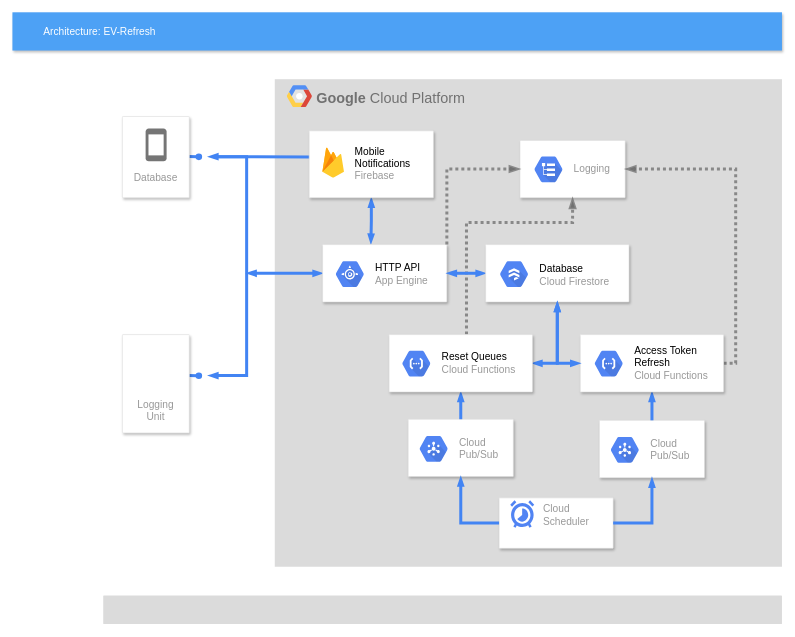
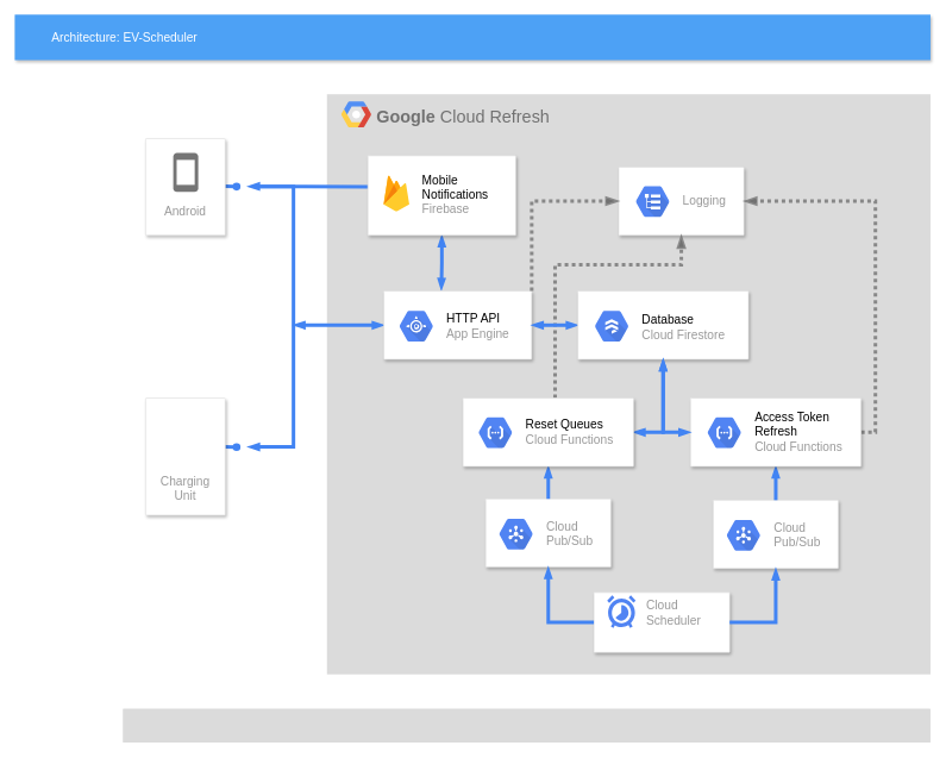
- <mxCell id="3" value="Architecture: EV-Refresh" style="fillColor=#4DA1F5;strokeColor=none;shadow=1;gradientColor=none;fontSize=17;align=left;spacingLeft=50;fontColor=#ffffff;html=1;spacingTop=4;" parent="2" vertex="1"><mxGeometry width="1282.97" height="63.75" as="geometry" /></mxCell>
+ <mxCell id="3" value="Architecture: EV-Scheduler" style="fillColor=#4DA1F5;strokeColor=none;shadow=1;gradientColor=none;fontSize=17;align=left;spacingLeft=50;fontColor=#ffffff;html=1;spacingTop=4;" parent="2" vertex="1"><mxGeometry width="1282.97" height="63.75" as="geometry" /></mxCell>
- <mxCell id="12" value="&lt;b style=&quot;font-size: 24px;&quot;&gt;Google &lt;/b&gt;Cloud Platform" style="fillColor=#DBDBDB;strokeColor=none;shadow=0;gradientColor=none;fontSize=24;align=left;spacing=10;fontColor=#717171;9E9E9E;verticalAlign=top;spacingTop=2;fontStyle=0;spacingLeft=60;html=1;" parent="2" vertex="1"><mxGeometry x="437.389" y="111.562" width="845.581" height="812.812" as="geometry" /></mxCell>
+ <mxCell id="12" value="&lt;b style=&quot;font-size: 24px;&quot;&gt;Google &lt;/b&gt;Cloud Refresh" style="fillColor=#DBDBDB;strokeColor=none;shadow=0;gradientColor=none;fontSize=24;align=left;spacing=10;fontColor=#717171;9E9E9E;verticalAlign=top;spacingTop=2;fontStyle=0;spacingLeft=60;html=1;" parent="2" vertex="1"><mxGeometry x="437.389" y="111.562" width="845.581" height="812.812" as="geometry" /></mxCell>
- <mxCell id="8" value="Database" style="strokeColor=#dddddd;fillColor=#ffffff;shadow=1;strokeWidth=1;rounded=1;absoluteArcSize=1;arcSize=2;labelPosition=center;verticalLabelPosition=middle;align=center;verticalAlign=bottom;spacingLeft=0;fontColor=#999999;fontSize=17;whiteSpace=wrap;spacingBottom=2;html=1;spacing=20;spacingTop=0;" parent="2" vertex="1"><mxGeometry x="183.281" y="173.719" width="111.563" height="135.469" as="geometry" /></mxCell>
+ <mxCell id="8" value="Android" style="strokeColor=#dddddd;fillColor=#ffffff;shadow=1;strokeWidth=1;rounded=1;absoluteArcSize=1;arcSize=2;labelPosition=center;verticalLabelPosition=middle;align=center;verticalAlign=bottom;spacingLeft=0;fontColor=#999999;fontSize=17;whiteSpace=wrap;spacingBottom=2;html=1;spacing=20;spacingTop=0;" parent="2" vertex="1"><mxGeometry x="183.281" y="173.719" width="111.563" height="135.469" as="geometry" /></mxCell>
- <mxCell id="10" value="Logging Unit" style="strokeColor=#dddddd;fillColor=#ffffff;shadow=1;strokeWidth=1;rounded=1;absoluteArcSize=1;arcSize=2;labelPosition=center;verticalLabelPosition=middle;align=center;verticalAlign=bottom;spacingLeft=0;fontColor=#999999;fontSize=17;whiteSpace=wrap;spacingBottom=2;html=1;spacing=13;" parent="2" vertex="1"><mxGeometry x="183.281" y="537.317" width="111.563" height="163.933" as="geometry" /></mxCell>
+ <mxCell id="10" value="Charging Unit" style="strokeColor=#dddddd;fillColor=#ffffff;shadow=1;strokeWidth=1;rounded=1;absoluteArcSize=1;arcSize=2;labelPosition=center;verticalLabelPosition=middle;align=center;verticalAlign=bottom;spacingLeft=0;fontColor=#999999;fontSize=17;whiteSpace=wrap;spacingBottom=2;html=1;spacing=13;" parent="2" vertex="1"><mxGeometry x="183.281" y="537.317" width="111.563" height="163.933" as="geometry" /></mxCell>
